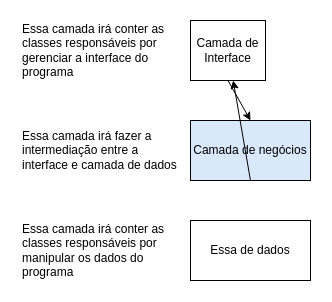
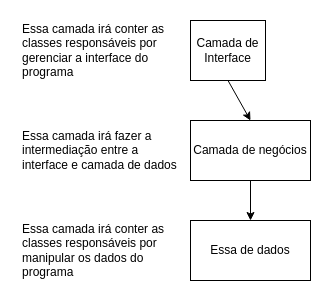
- <mxCell id="6" value="" style="endArrow=classic;html=1;exitX=0.5;exitY=1;exitDx=0;exitDy=0;" edge="1" parent="1" source="3" target="2"><mxGeometry width="50" height="50" relative="1" as="geometry"><mxPoint x="210" y="200" as="sourcePoint" /><mxPoint x="250" y="202" as="targetPoint" /></mxGeometry></mxCell>
+ <mxCell id="6" value="" style="endArrow=classic;html=1;exitX=0.5;exitY=1;exitDx=0;exitDy=0;entryX=0.5;entryY=0;entryDx=0;entryDy=0;" edge="1" parent="1" source="3" target="4"><mxGeometry width="50" height="50" relative="1" as="geometry"><mxPoint x="210" y="200" as="sourcePoint" /><mxPoint x="250" y="202" as="targetPoint" /></mxGeometry></mxCell>
- <mxCell id="3" value="Camada de negócios" style="rounded=0;whiteSpace=wrap;html=1;fillColor=#dae8fc;" vertex="1" parent="1"><mxGeometry x="190" y="120" width="120" height="60" as="geometry" /></mxCell>
+ <mxCell id="3" value="Camada de negócios" style="rounded=0;whiteSpace=wrap;html=1;" vertex="1" parent="1"><mxGeometry x="190" y="120" width="120" height="60" as="geometry" /></mxCell>
